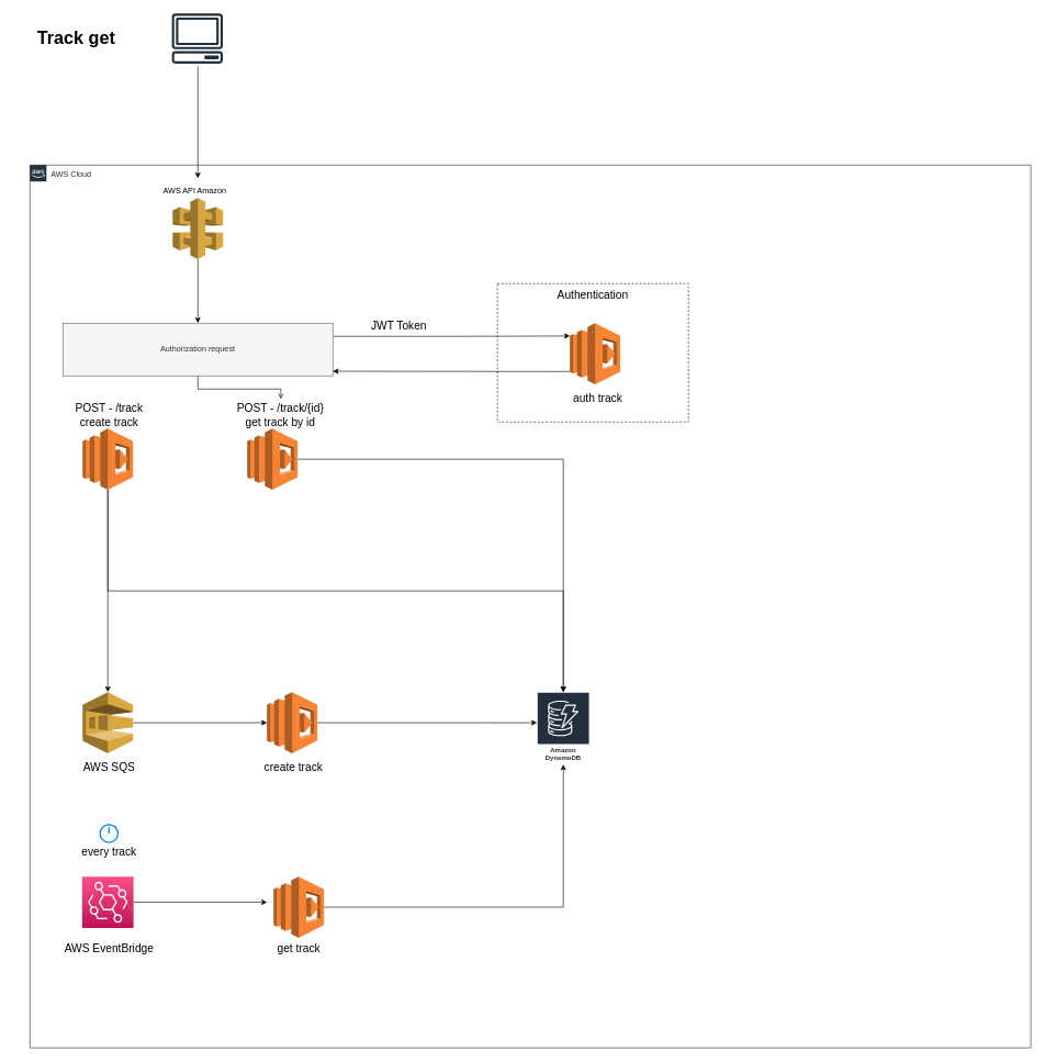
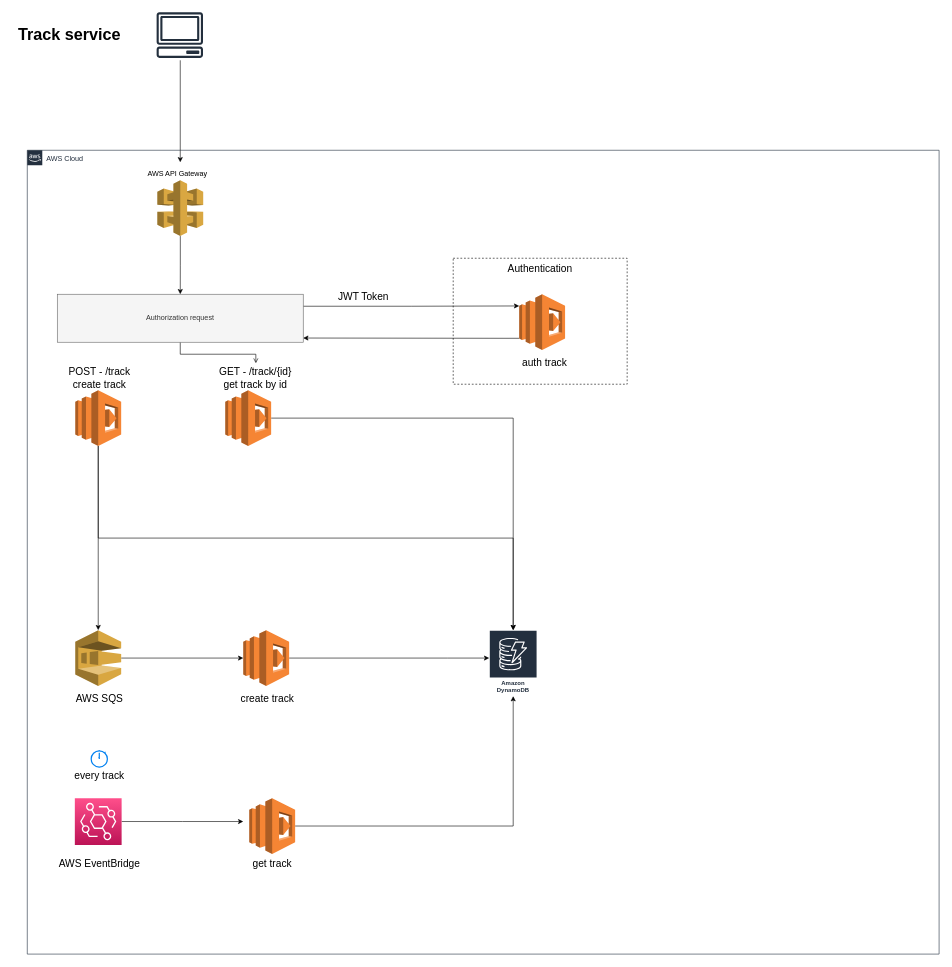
- <mxCell id="38" value="&lt;b&gt;&lt;font style=&quot;font-size: 27px&quot;&gt;Track get&lt;/font&gt;&lt;/b&gt;" style="text;html=1;align=center;verticalAlign=middle;resizable=0;points=[];autosize=1;strokeColor=none;fillColor=none;fontSize=17;fontColor=#000000;" parent="1" vertex="1"><mxGeometry x="20" y="43" width="190" height="30" as="geometry" /></mxCell>
+ <mxCell id="38" value="&lt;b&gt;&lt;font style=&quot;font-size: 27px&quot;&gt;Track service&lt;/font&gt;&lt;/b&gt;" style="text;html=1;align=center;verticalAlign=middle;resizable=0;points=[];autosize=1;strokeColor=none;fillColor=none;fontSize=17;fontColor=#000000;" parent="1" vertex="1"><mxGeometry x="20" y="43" width="190" height="30" as="geometry" /></mxCell>
- <mxCell id="4" value="AWS API Amazon" style="text;html=1;align=center;verticalAlign=middle;resizable=0;points=[];autosize=1;strokeColor=none;fillColor=none;" parent="1" vertex="1"><mxGeometry x="235" y="280" width="120" height="20" as="geometry" /></mxCell>
+ <mxCell id="4" value="AWS API Gateway" style="text;html=1;align=center;verticalAlign=middle;resizable=0;points=[];autosize=1;strokeColor=none;fillColor=none;" parent="1" vertex="1"><mxGeometry x="235" y="280" width="120" height="20" as="geometry" /></mxCell>
- <mxCell id="17" value="POST - /track/{id}&lt;br&gt;get track by id" style="text;html=1;align=center;verticalAlign=middle;resizable=0;points=[];autosize=1;strokeColor=none;fillColor=none;fontSize=17;" parent="1" vertex="1"><mxGeometry x="355" y="605" width="140" height="50" as="geometry" /></mxCell>
+ <mxCell id="17" value="GET - /track/{id}&lt;br&gt;get track by id" style="text;html=1;align=center;verticalAlign=middle;resizable=0;points=[];autosize=1;strokeColor=none;fillColor=none;fontSize=17;" parent="1" vertex="1"><mxGeometry x="355" y="605" width="140" height="50" as="geometry" /></mxCell>
